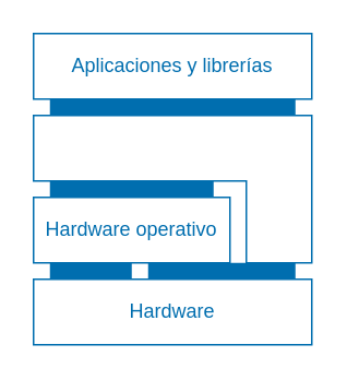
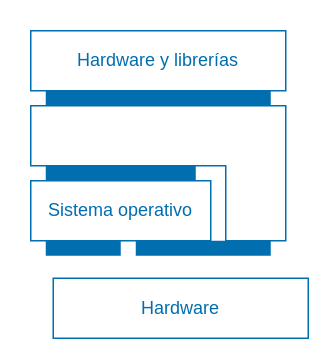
- <mxCell id="9" value="&lt;span style=&quot;text-wrap-mode: nowrap;&quot;&gt;&lt;font style=&quot;color: light-dark(rgb(0, 110, 175), rgb(0, 110, 175));&quot;&gt;Aplicaciones y librerías&lt;/font&gt;&lt;/span&gt;" style="rounded=0;whiteSpace=wrap;html=1;fillColor=none;fontColor=light-dark(#006EAF,#006EAF);strokeColor=light-dark(#006EAF,#006EAF);" parent="1" vertex="1"><mxGeometry x="20" y="20" width="170" height="40" as="geometry" /></mxCell>
+ <mxCell id="9" value="&lt;span style=&quot;text-wrap-mode: nowrap;&quot;&gt;&lt;font style=&quot;color: light-dark(rgb(0, 110, 175), rgb(0, 110, 175));&quot;&gt;Hardware y librerías&lt;/font&gt;&lt;/span&gt;" style="rounded=0;whiteSpace=wrap;html=1;fillColor=none;fontColor=light-dark(#006EAF,#006EAF);strokeColor=light-dark(#006EAF,#006EAF);" parent="1" vertex="1"><mxGeometry x="20" y="20" width="170" height="40" as="geometry" /></mxCell>
- <mxCell id="8" value="Hardware operativo" style="rounded=0;whiteSpace=wrap;html=1;fillColor=none;fontColor=light-dark(#006EAF,#006EAF);strokeColor=light-dark(#006EAF,#006EAF);" parent="1" vertex="1"><mxGeometry x="20" y="120" width="120" height="40" as="geometry" /></mxCell>
+ <mxCell id="8" value="Sistema operativo" style="rounded=0;whiteSpace=wrap;html=1;fillColor=none;fontColor=light-dark(#006EAF,#006EAF);strokeColor=light-dark(#006EAF,#006EAF);" parent="1" vertex="1"><mxGeometry x="20" y="120" width="120" height="40" as="geometry" /></mxCell>
- <mxCell id="7" value="Hardware" style="rounded=0;whiteSpace=wrap;html=1;fillColor=none;fontColor=light-dark(#006EAF,#006EAF);strokeColor=light-dark(#006EAF,#006EAF);" parent="1" vertex="1"><mxGeometry x="20" y="170" width="170" height="40" as="geometry" /></mxCell>
+ <mxCell id="7" value="Hardware" style="rounded=0;whiteSpace=wrap;html=1;fillColor=none;fontColor=light-dark(#006EAF,#006EAF);strokeColor=light-dark(#006EAF,#006EAF);" parent="1" vertex="1"><mxGeometry x="35" y="185" width="170" height="40" as="geometry" /></mxCell>
